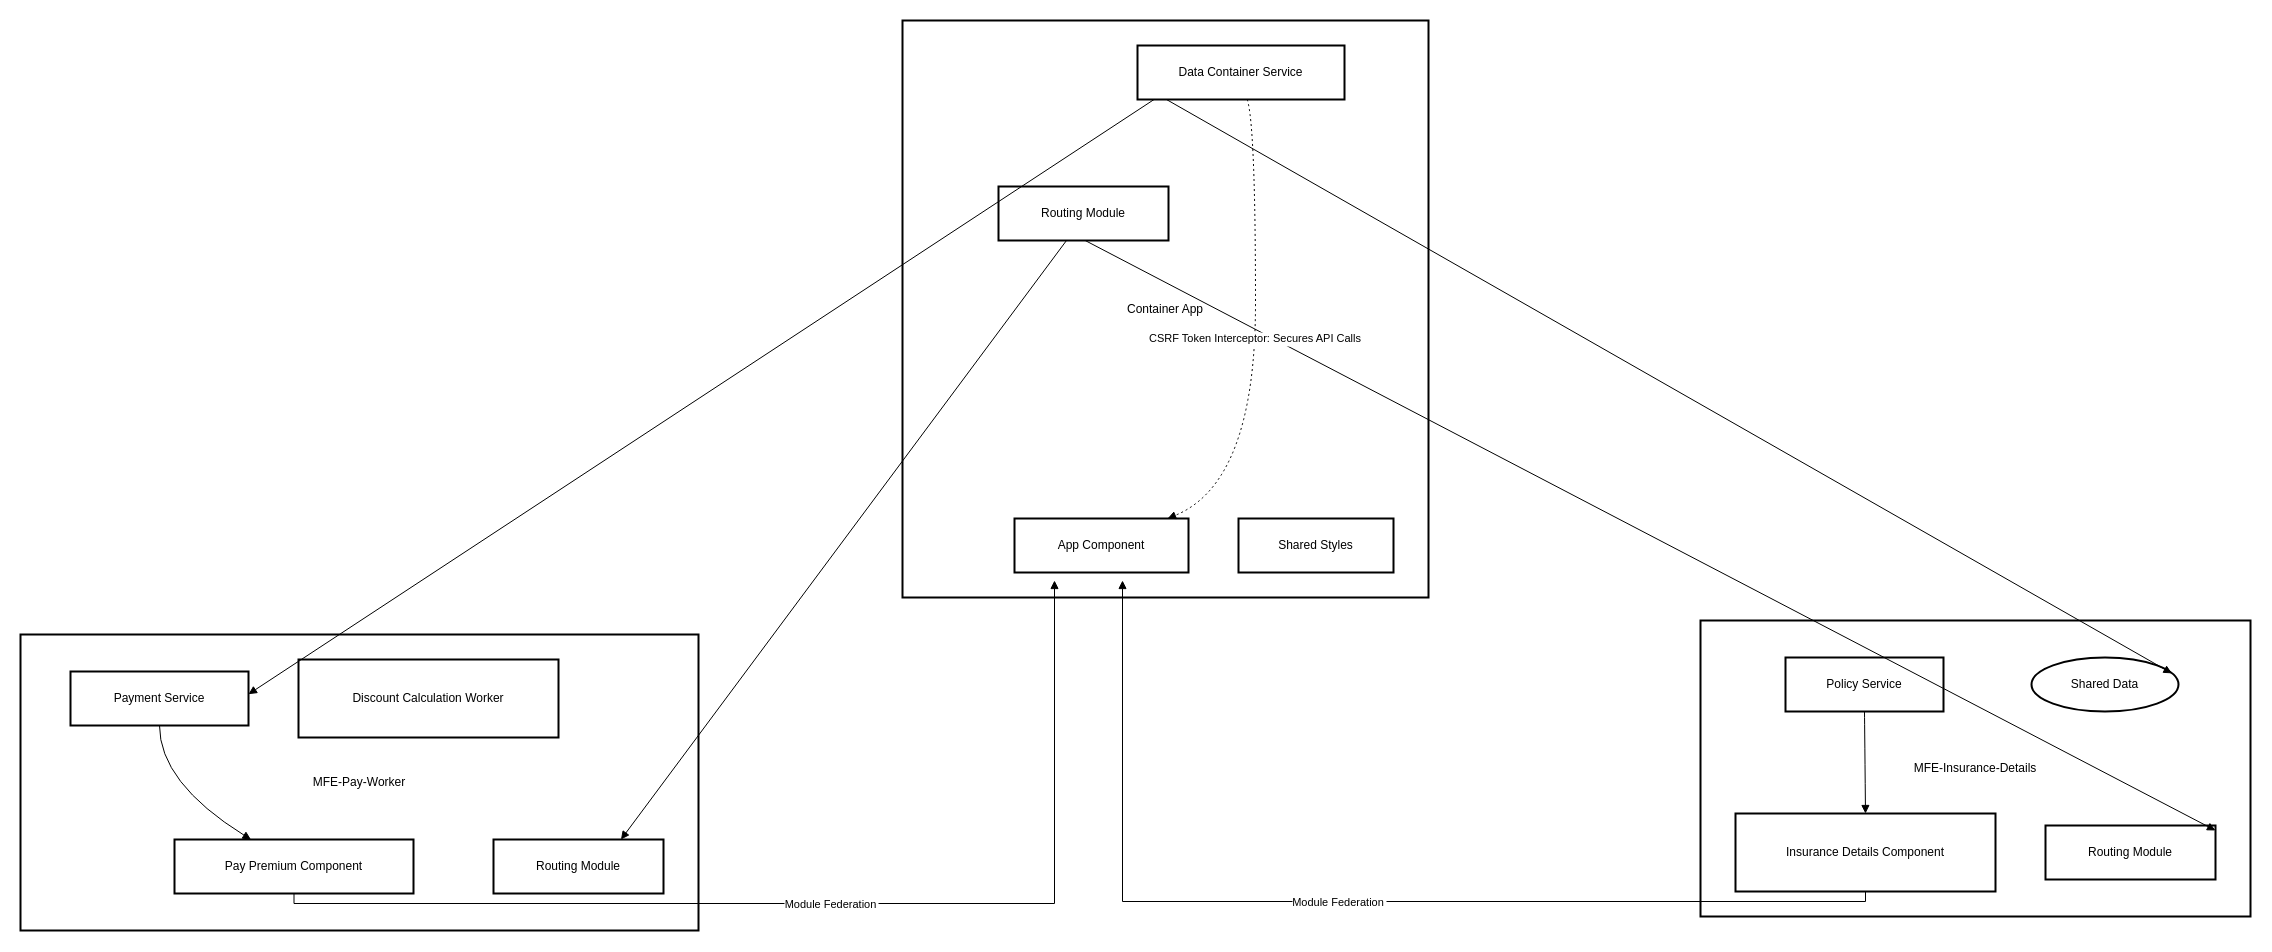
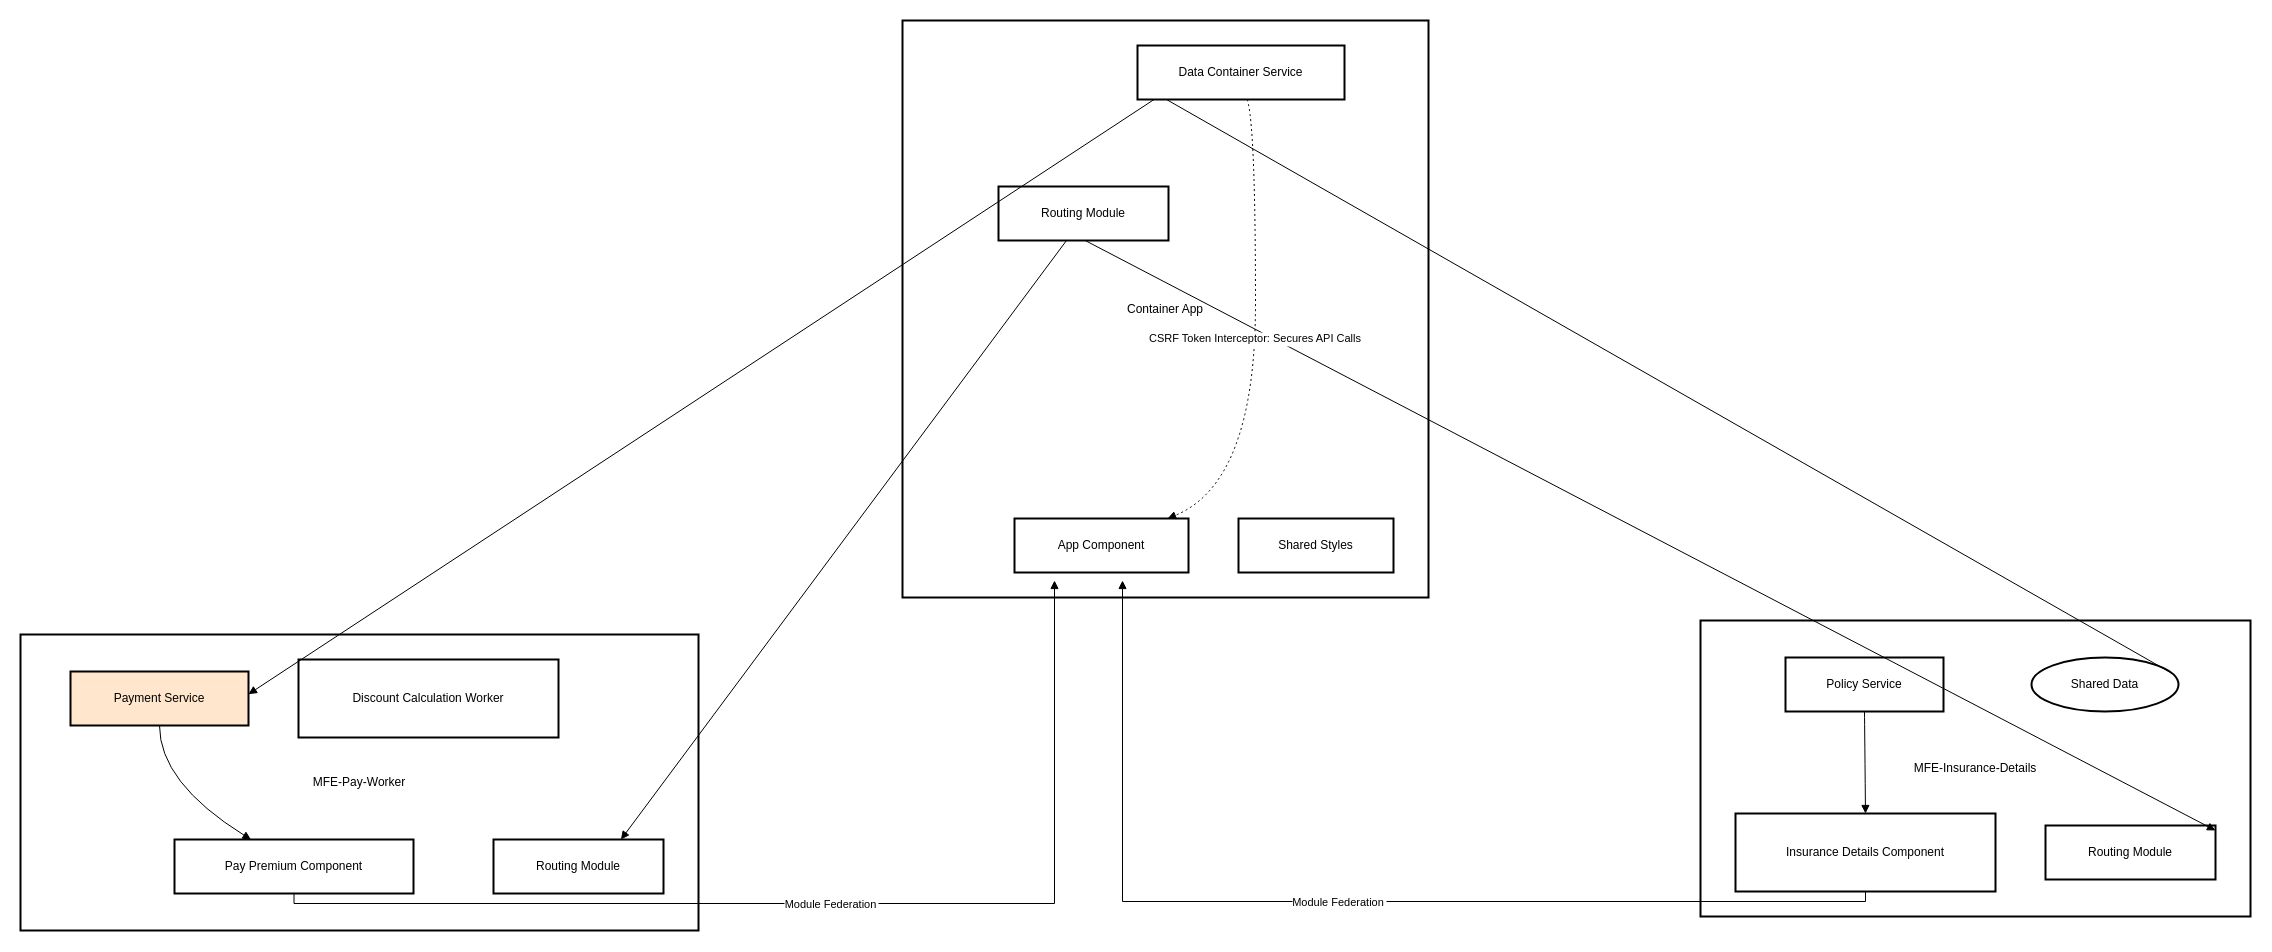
- <mxCell id="19" value="" style="startArrow=none;endArrow=block;exitX=0.14;exitY=1;entryX=0.99;entryY=0.26;rounded=0;" edge="1" parent="1" source="8" target="12"><mxGeometry relative="1" as="geometry" /></mxCell>
+ <mxCell id="19" value="" style="startArrow=none;endArrow=none;exitX=0.14;exitY=1;entryX=0.99;entryY=0.26;rounded=0;" edge="1" parent="1" source="8" target="12"><mxGeometry relative="1" as="geometry" /></mxCell>
- <mxCell id="16" value="Payment Service" style="whiteSpace=wrap;strokeWidth=2;" vertex="1" parent="1"><mxGeometry x="70" y="671" width="178" height="54" as="geometry" /></mxCell>
+ <mxCell id="16" value="Payment Service" style="whiteSpace=wrap;strokeWidth=2;fillColor=#ffe6cc;" vertex="1" parent="1"><mxGeometry x="70" y="671" width="178" height="54" as="geometry" /></mxCell>
